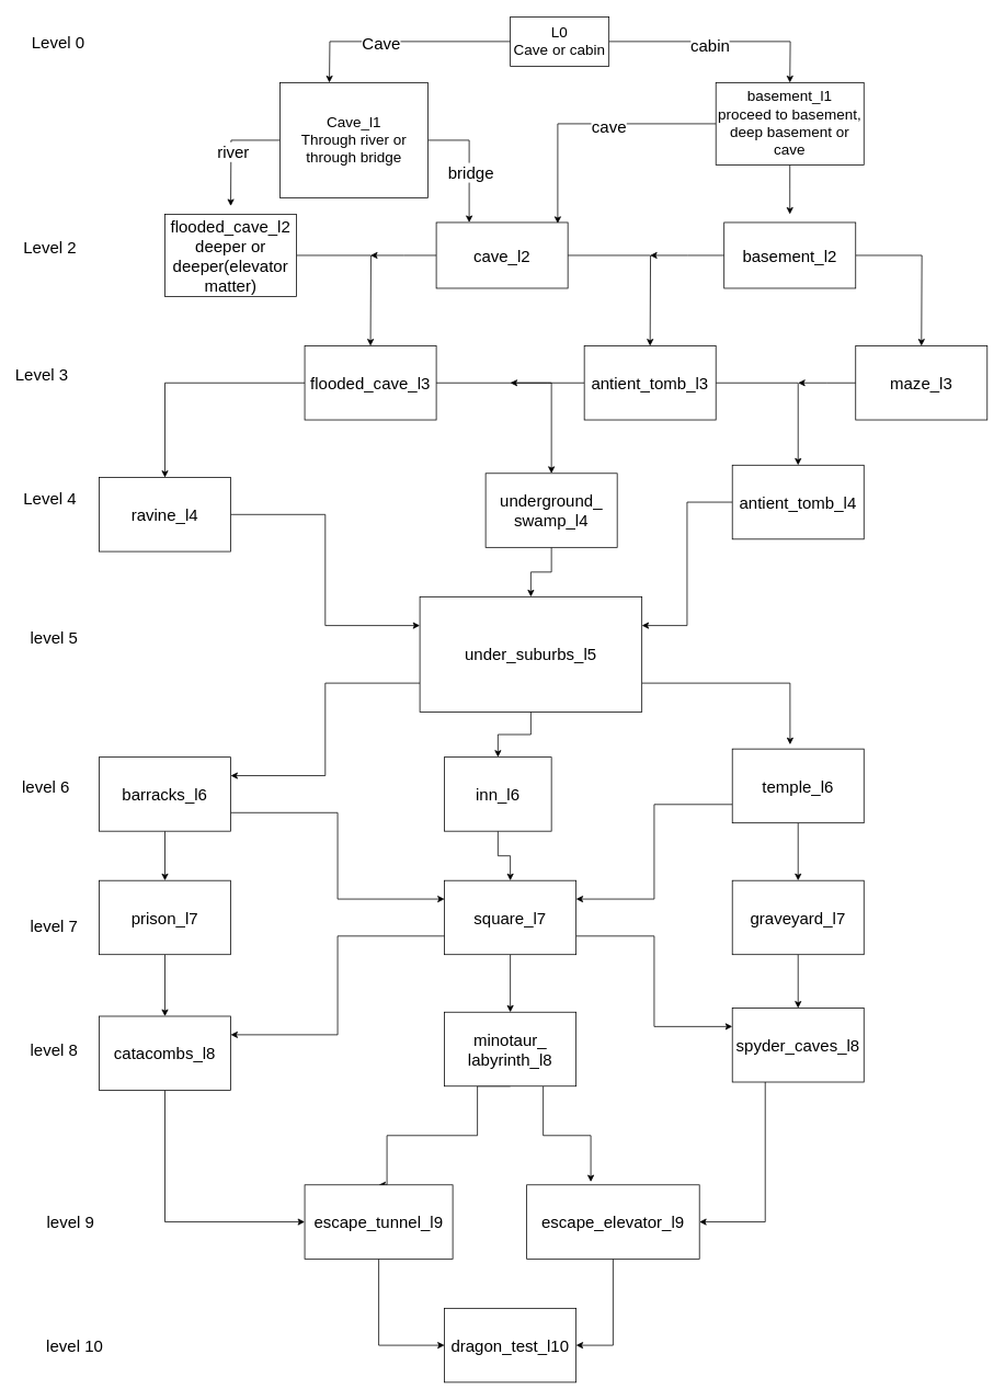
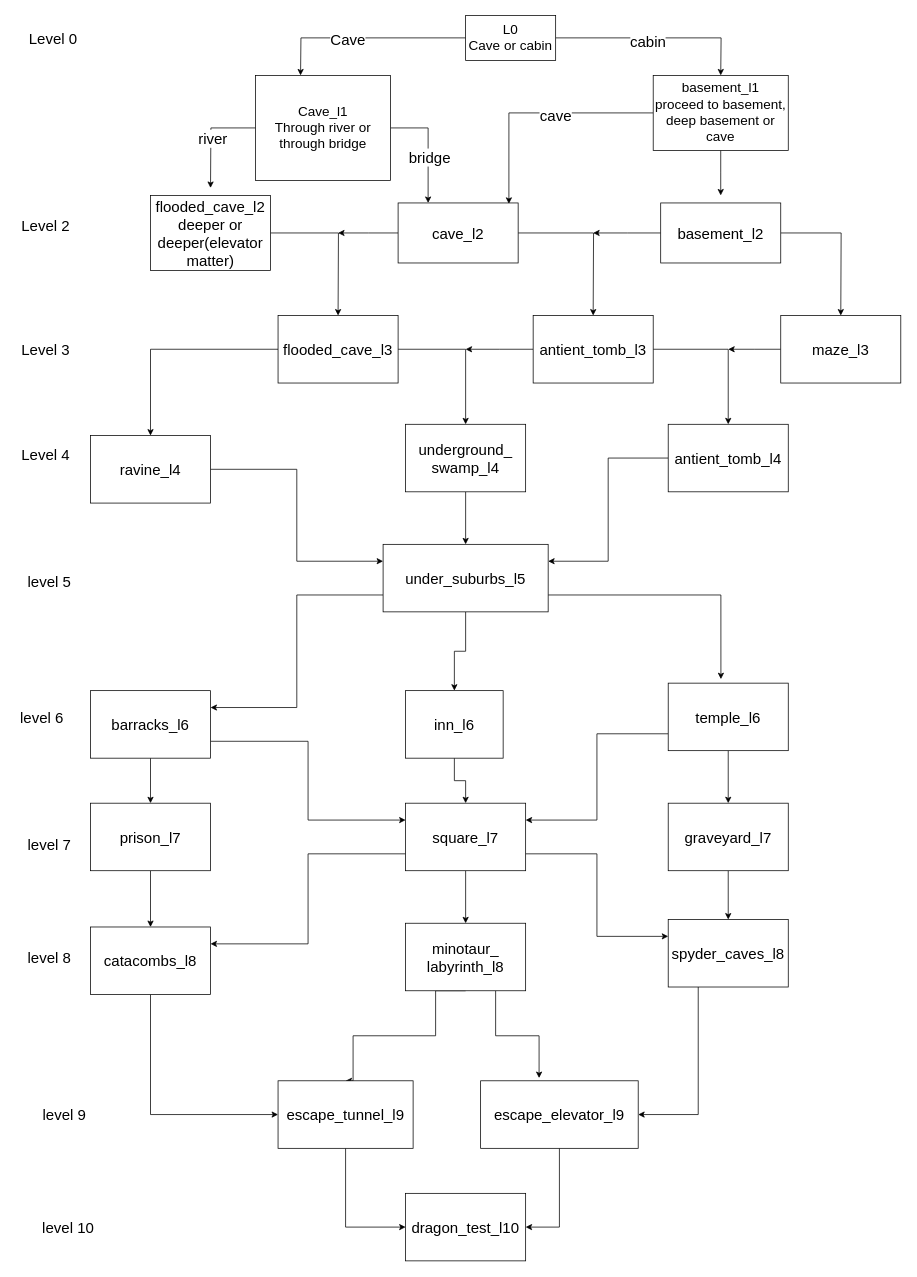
- <mxCell id="34" value="Level 3" style="text;html=1;align=center;verticalAlign=middle;resizable=0;points=[];autosize=1;strokeColor=none;fontSize=20;" vertex="1" parent="1"><mxGeometry x="10" y="440" width="80" height="30" as="geometry" /></mxCell>
+ <mxCell id="34" value="Level 3" style="text;html=1;align=center;verticalAlign=middle;resizable=0;points=[];autosize=1;strokeColor=none;fontSize=20;" vertex="1" parent="1"><mxGeometry x="20" y="450" width="80" height="30" as="geometry" /></mxCell>
- <mxCell id="45" value="underground_&lt;br&gt;swamp_l4" style="rounded=0;whiteSpace=wrap;html=1;fontSize=20;" vertex="1" parent="1"><mxGeometry x="590" y="575" width="160" height="90" as="geometry" /></mxCell>
+ <mxCell id="45" value="underground_&lt;br&gt;swamp_l4" style="rounded=0;whiteSpace=wrap;html=1;fontSize=20;" vertex="1" parent="1"><mxGeometry x="540" y="565" width="160" height="90" as="geometry" /></mxCell>
- <mxCell id="51" value="under_suburbs_l5" style="rounded=0;whiteSpace=wrap;html=1;fontSize=20;" vertex="1" parent="1"><mxGeometry x="510" y="725" width="270" height="140" as="geometry" /></mxCell>
+ <mxCell id="51" value="under_suburbs_l5" style="rounded=0;whiteSpace=wrap;html=1;fontSize=20;" vertex="1" parent="1"><mxGeometry x="510" y="725" width="220" height="90" as="geometry" /></mxCell>
